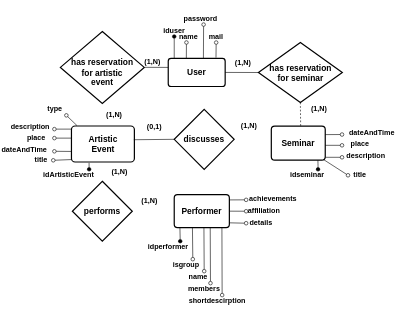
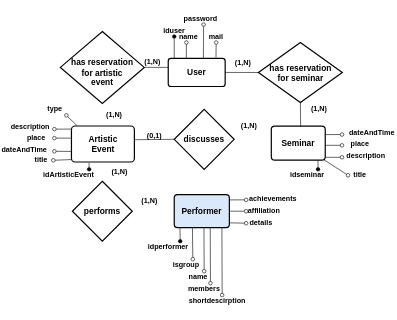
- <mxCell id="11" value="" style="endArrow=none;html=1;entryX=0.544;entryY=0.011;entryDx=0;entryDy=0;entryPerimeter=0;exitX=0.5;exitY=1;exitDx=0;exitDy=0;dashed=1;" edge="1" parent="1" source="8" target="3"><mxGeometry width="50" height="50" relative="1" as="geometry"><mxPoint x="497" y="171" as="sourcePoint" /><mxPoint x="497" y="202" as="targetPoint" /></mxGeometry></mxCell>
+ <mxCell id="11" value="" style="endArrow=none;html=1;entryX=0.544;entryY=0.011;entryDx=0;entryDy=0;entryPerimeter=0;exitX=0.5;exitY=1;exitDx=0;exitDy=0;" edge="1" parent="1" source="8" target="3"><mxGeometry width="50" height="50" relative="1" as="geometry"><mxPoint x="497" y="171" as="sourcePoint" /><mxPoint x="497" y="202" as="targetPoint" /></mxGeometry></mxCell>
- <mxCell id="62" value="(0,1)" style="text;html=1;strokeColor=none;fillColor=none;align=center;verticalAlign=middle;whiteSpace=wrap;rounded=0;fontStyle=1" vertex="1" parent="1"><mxGeometry x="236.64" y="202" width="40" height="20" as="geometry" /></mxCell>
+ <mxCell id="62" value="(0,1)" style="text;html=1;strokeColor=none;fillColor=none;align=center;verticalAlign=middle;whiteSpace=wrap;rounded=0;fontStyle=1" vertex="1" parent="1"><mxGeometry x="236.64" y="217" width="40" height="20" as="geometry" /></mxCell>
- <mxCell id="4" value="&lt;b&gt;Performer&lt;br&gt;&lt;/b&gt;" style="strokeWidth=2;rounded=1;arcSize=10;whiteSpace=wrap;html=1;align=center;fontSize=14;" vertex="1" parent="1"><mxGeometry x="290" y="324.366" width="92" height="55" as="geometry" /></mxCell>
+ <mxCell id="4" value="&lt;b&gt;Performer&lt;br&gt;&lt;/b&gt;" style="strokeWidth=2;rounded=1;arcSize=10;whiteSpace=wrap;html=1;align=center;fontSize=14;fillColor=#dae8fc;" vertex="1" parent="1"><mxGeometry x="290" y="324.366" width="92" height="55" as="geometry" /></mxCell>
